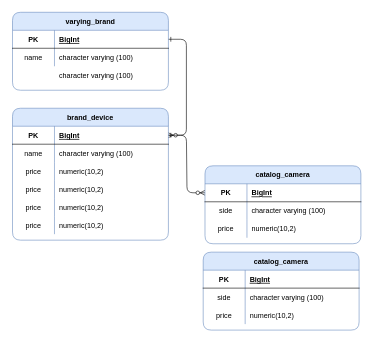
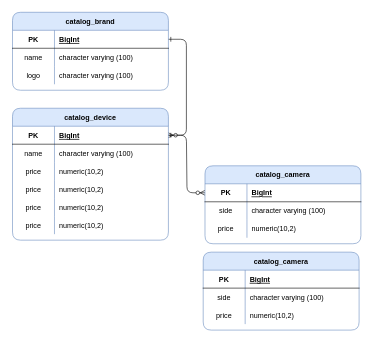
- <mxCell id="4" value="varying_brand" style="shape=table;startSize=30;container=1;collapsible=1;childLayout=tableLayout;fixedRows=1;rowLines=0;fontStyle=1;align=center;resizeLast=1;rounded=1;fillColor=#dae8fc;strokeColor=#6c8ebf;" parent="1" vertex="1"><mxGeometry x="20" y="20" width="260" height="130" as="geometry" /></mxCell>
+ <mxCell id="4" value="catalog_brand" style="shape=table;startSize=30;container=1;collapsible=1;childLayout=tableLayout;fixedRows=1;rowLines=0;fontStyle=1;align=center;resizeLast=1;rounded=1;fillColor=#dae8fc;strokeColor=#6c8ebf;" parent="1" vertex="1"><mxGeometry x="20" y="20" width="260" height="130" as="geometry" /></mxCell>
+ <mxCell id="12" value="logo" style="shape=partialRectangle;overflow=hidden;connectable=0;fillColor=none;top=0;left=0;bottom=0;right=0;" vertex="1" parent="11"><mxGeometry width="70" height="30" as="geometry"><mxRectangle width="70" height="30" as="alternateBounds" /></mxGeometry></mxCell>
- <mxCell id="14" value="brand_device" style="shape=table;startSize=30;container=1;collapsible=1;childLayout=tableLayout;fixedRows=1;rowLines=0;fontStyle=1;align=center;resizeLast=1;rounded=1;fillColor=#dae8fc;strokeColor=#6c8ebf;" vertex="1" parent="1"><mxGeometry x="20" y="180" width="260" height="220" as="geometry" /></mxCell>
+ <mxCell id="14" value="catalog_device" style="shape=table;startSize=30;container=1;collapsible=1;childLayout=tableLayout;fixedRows=1;rowLines=0;fontStyle=1;align=center;resizeLast=1;rounded=1;fillColor=#dae8fc;strokeColor=#6c8ebf;" vertex="1" parent="1"><mxGeometry x="20" y="180" width="260" height="220" as="geometry" /></mxCell>
